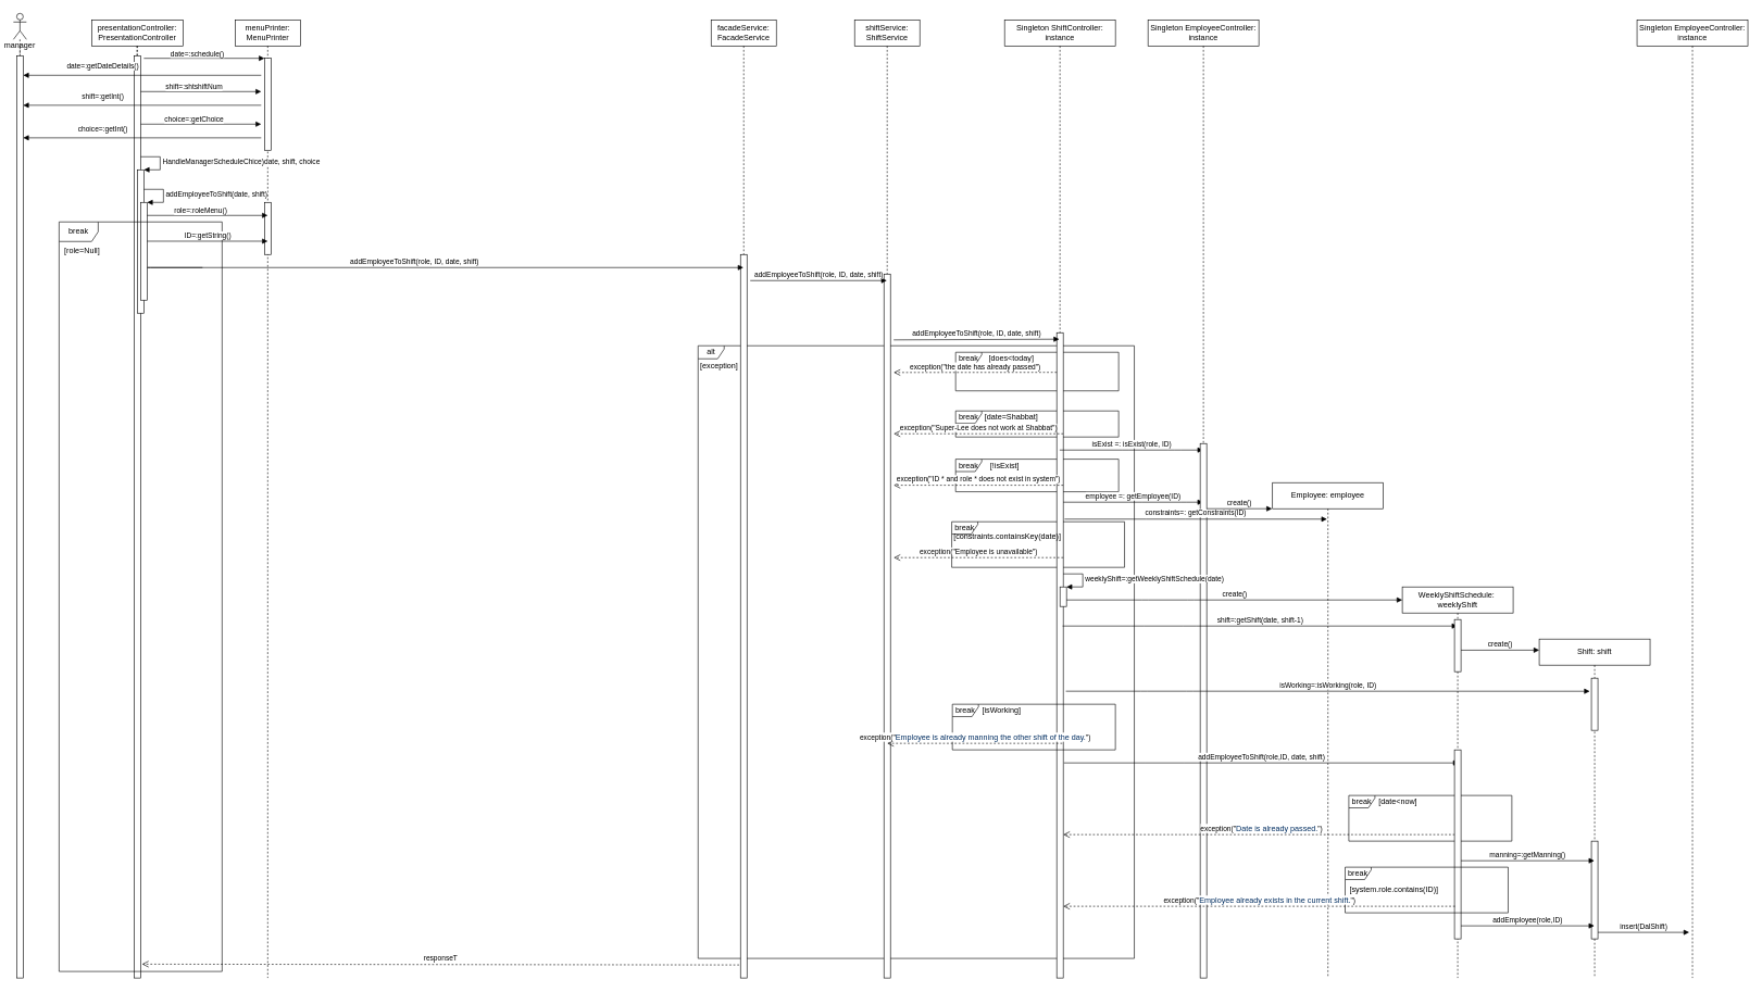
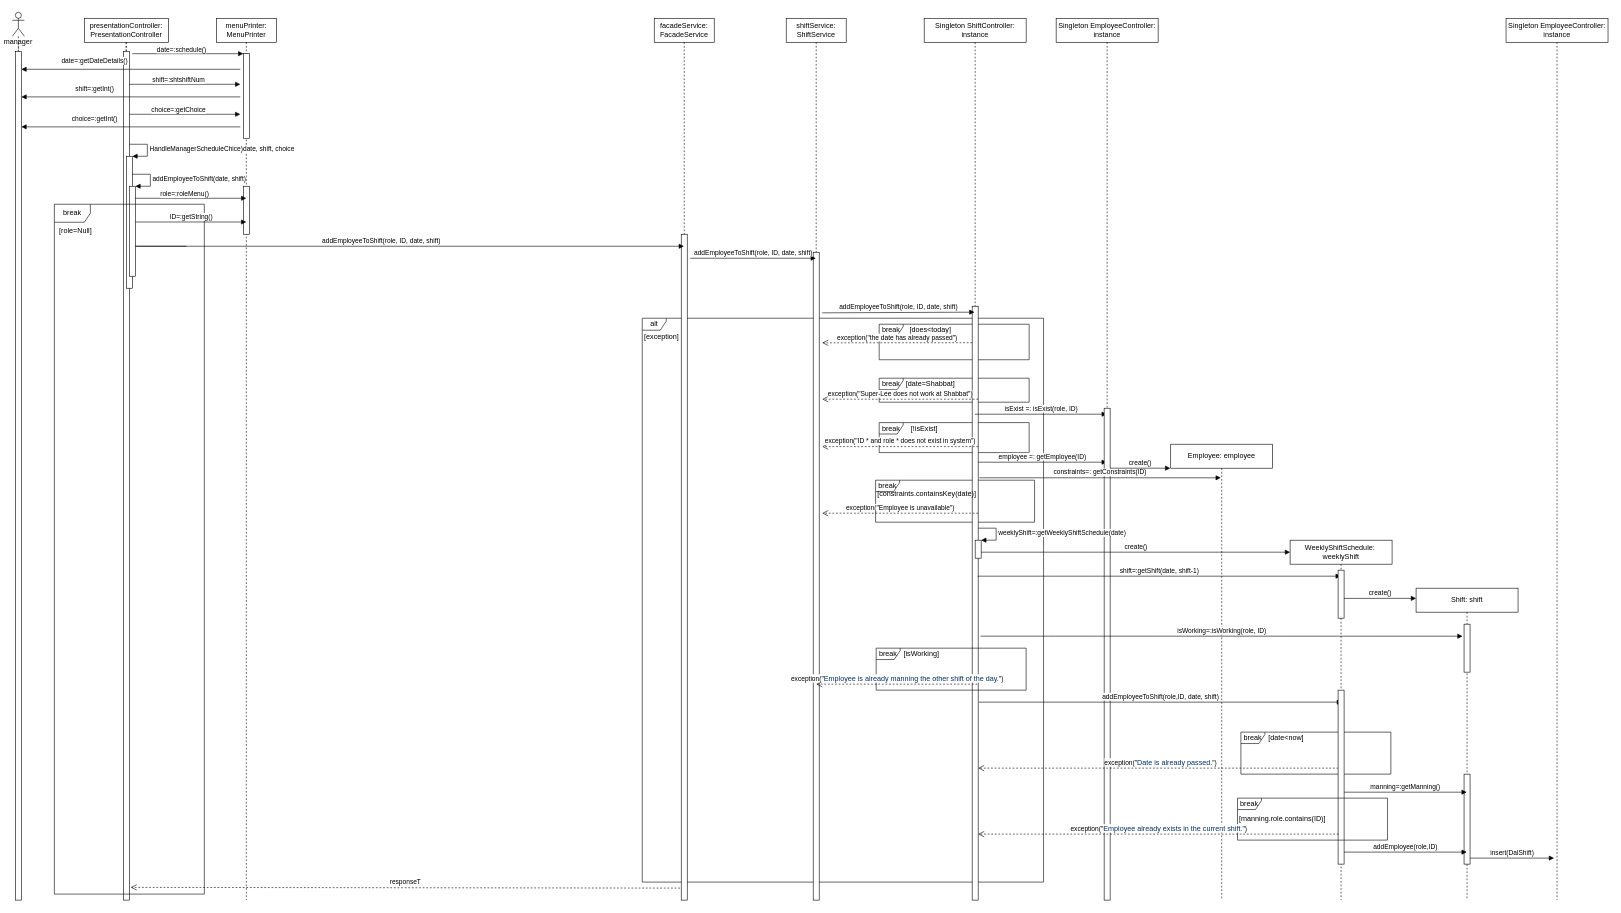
- <mxCell id="82" value="[system.role.contains(ID)]" style="text;html=1;align=center;verticalAlign=middle;resizable=0;points=[];autosize=1;" parent="1" vertex="1"><mxGeometry x="2057.33" y="1355" width="160" height="20" as="geometry" /></mxCell>
+ <mxCell id="82" value="[manning.role.contains(ID)]" style="text;html=1;align=center;verticalAlign=middle;resizable=0;points=[];autosize=1;" parent="1" vertex="1"><mxGeometry x="2057.33" y="1355" width="160" height="20" as="geometry" /></mxCell>
